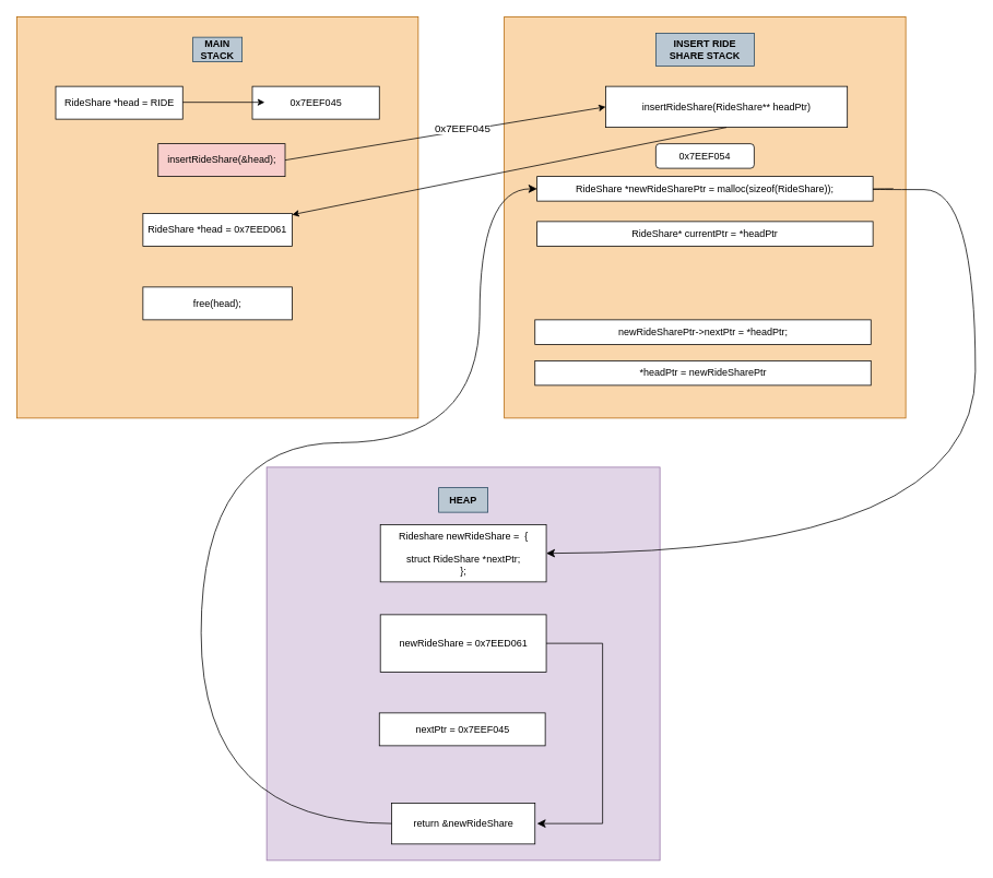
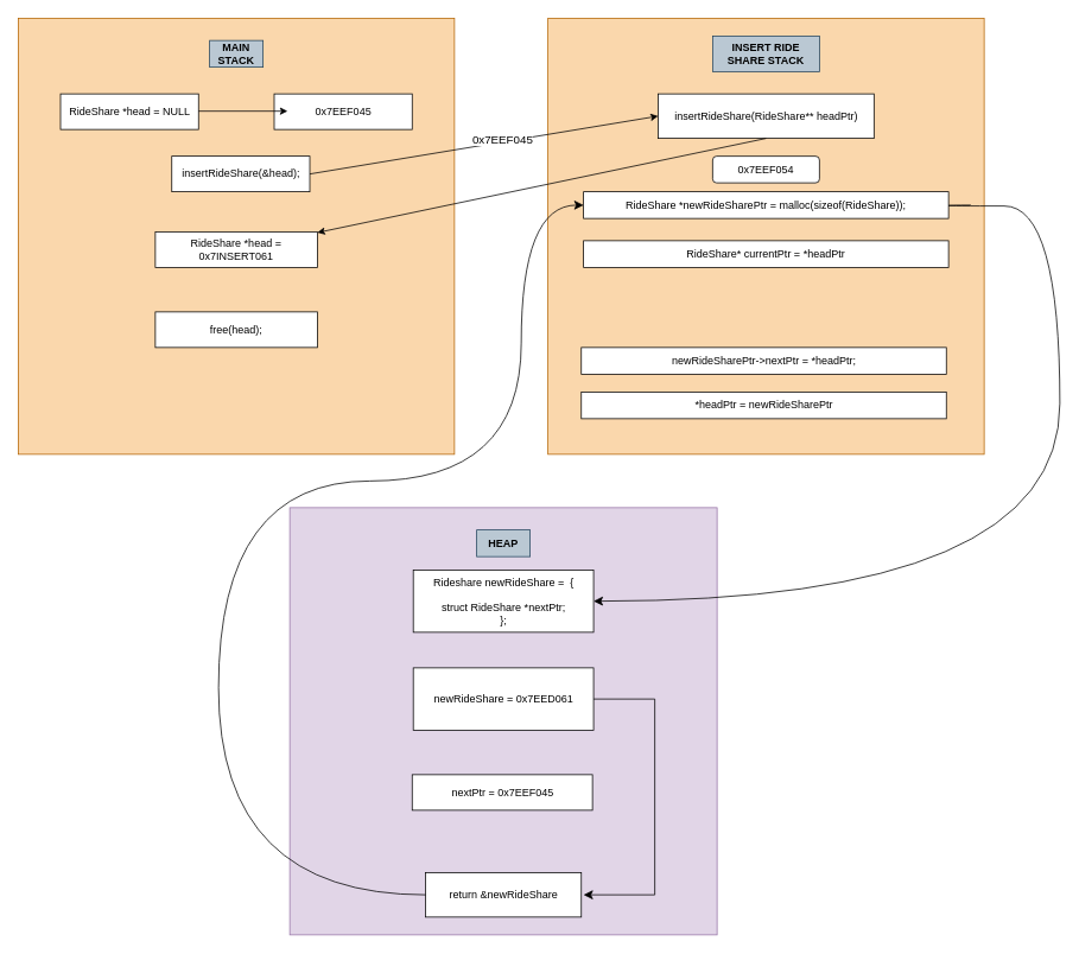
- <mxCell id="4" value="RideShare *head = RIDE" style="rounded=0;whiteSpace=wrap;html=1;" parent="1" vertex="1"><mxGeometry x="67.5" y="105" width="155" height="40" as="geometry" /></mxCell>
+ <mxCell id="4" value="RideShare *head = NULL" style="rounded=0;whiteSpace=wrap;html=1;" parent="1" vertex="1"><mxGeometry x="67.5" y="105" width="155" height="40" as="geometry" /></mxCell>
- <mxCell id="12" value="insertRideShare(RideShare** headPtr)" style="rounded=0;whiteSpace=wrap;html=1;" parent="1" vertex="1"><mxGeometry x="738.75" y="105" width="295" height="50" as="geometry" /></mxCell>
+ <mxCell id="12" value="insertRideShare(RideShare** headPtr)" style="rounded=0;whiteSpace=wrap;html=1;" parent="1" vertex="1"><mxGeometry x="738.75" y="105" width="242.5" height="50" as="geometry" /></mxCell>
- <mxCell id="5" value="insertRideShare(&amp;amp;head);" style="rounded=0;whiteSpace=wrap;html=1;fillColor=#f8cecc;" parent="1" vertex="1"><mxGeometry x="192.5" y="175" width="155" height="40" as="geometry" /></mxCell>
+ <mxCell id="5" value="insertRideShare(&amp;amp;head);" style="rounded=0;whiteSpace=wrap;html=1;" parent="1" vertex="1"><mxGeometry x="192.5" y="175" width="155" height="40" as="geometry" /></mxCell>
- <mxCell id="28" value="RideShare *head = 0x7EED061" style="rounded=0;whiteSpace=wrap;html=1;" vertex="1" parent="1"><mxGeometry x="174" y="260" width="182" height="40" as="geometry" /></mxCell>
+ <mxCell id="28" value="RideShare *head = 0x7INSERT061" style="rounded=0;whiteSpace=wrap;html=1;" vertex="1" parent="1"><mxGeometry x="174" y="260" width="182" height="40" as="geometry" /></mxCell>
